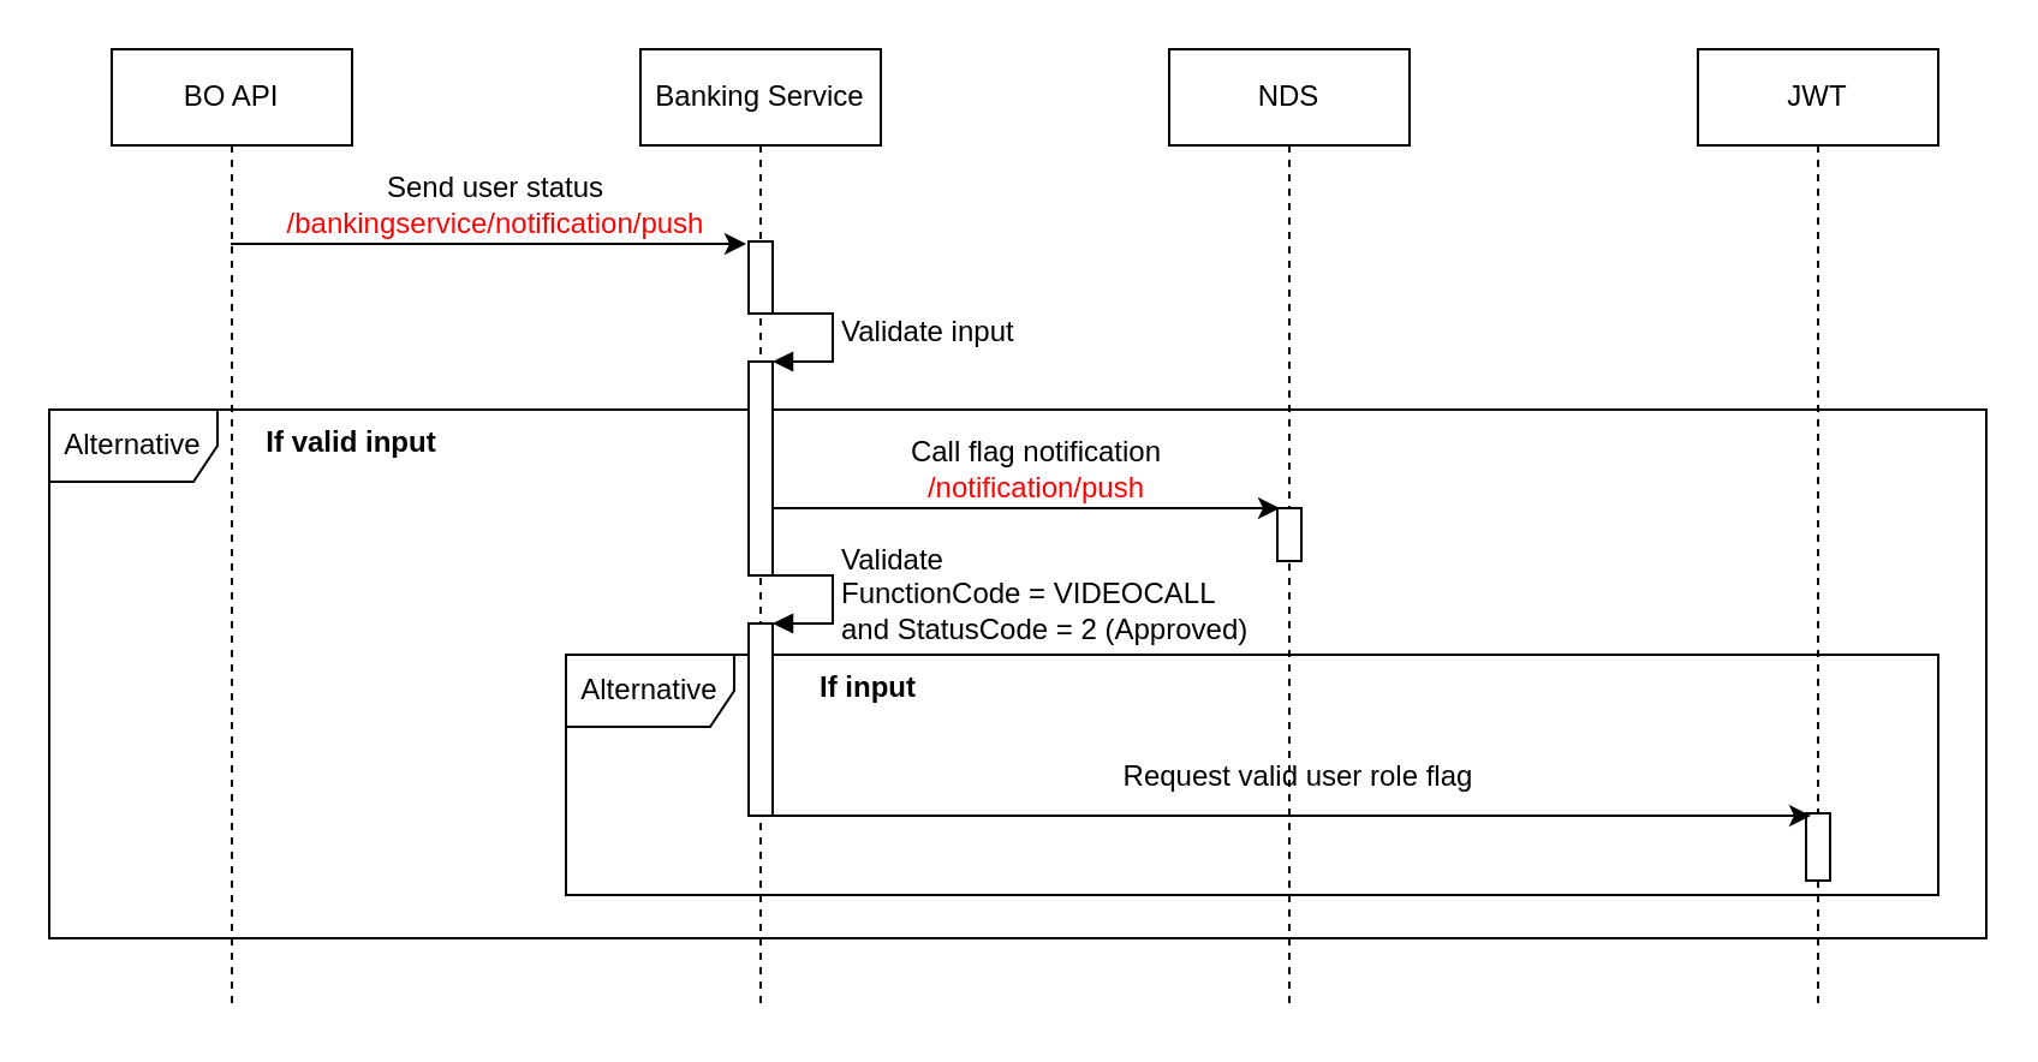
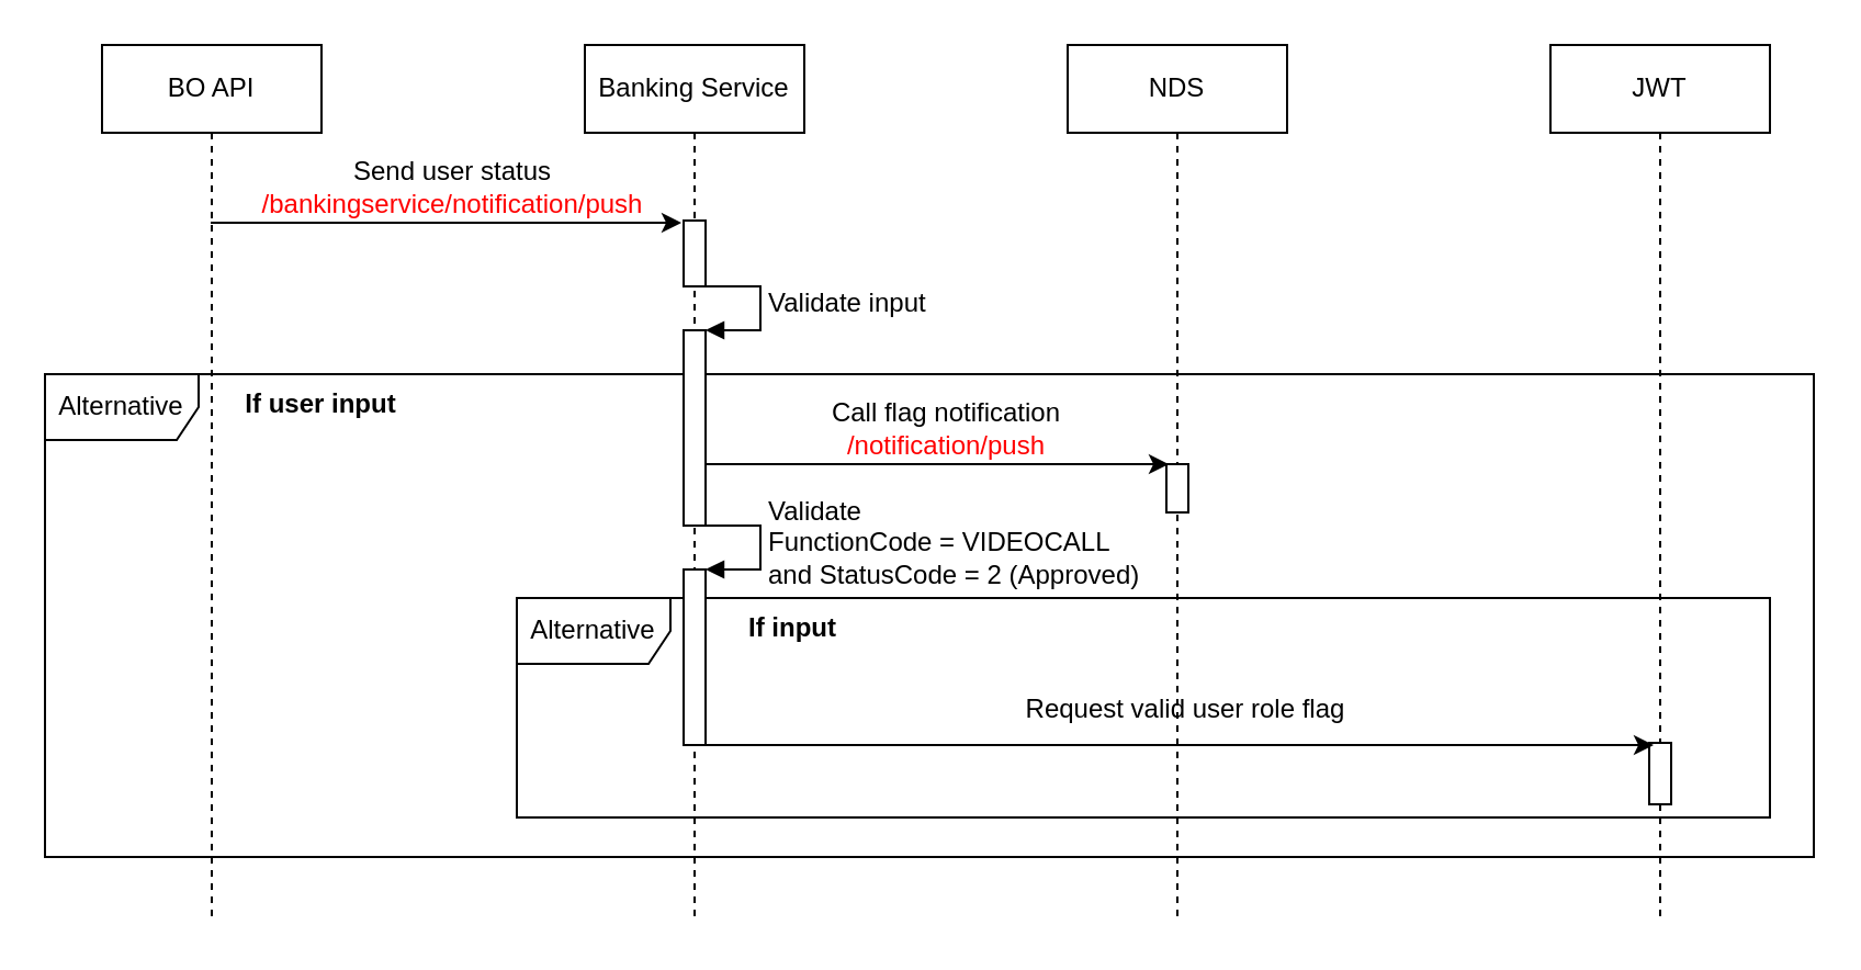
- <mxCell id="17" value="If valid input" style="text;align=center;fontStyle=1;verticalAlign=middle;spacingLeft=3;spacingRight=3;strokeColor=none;rotatable=0;points=[[0,0.5],[1,0.5]];portConstraint=eastwest;dashed=1;fontSize=12;" vertex="1" parent="1"><mxGeometry x="106" y="170" width="80" height="26" as="geometry" /></mxCell>
+ <mxCell id="17" value="If user input" style="text;align=center;fontStyle=1;verticalAlign=middle;spacingLeft=3;spacingRight=3;strokeColor=none;rotatable=0;points=[[0,0.5],[1,0.5]];portConstraint=eastwest;dashed=1;fontSize=12;" vertex="1" parent="1"><mxGeometry x="106" y="170" width="80" height="26" as="geometry" /></mxCell>
